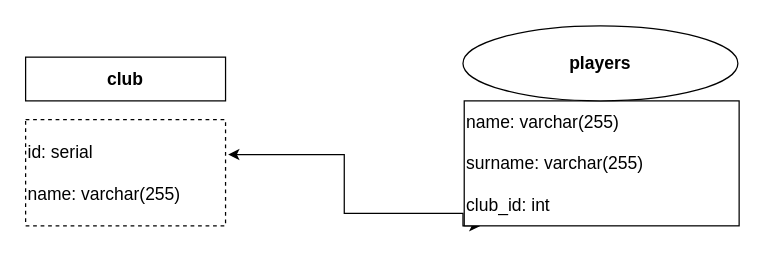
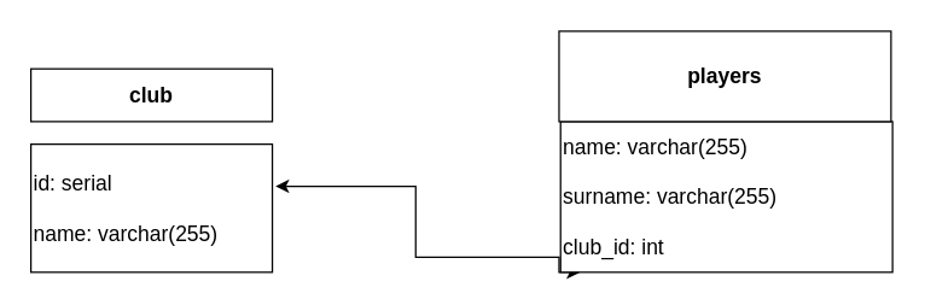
- <mxCell id="8" value="&lt;b&gt;players&lt;/b&gt;" style="ellipse;whiteSpace=wrap;html=1;fontSize=14;" vertex="1" parent="1"><mxGeometry x="370" y="20" width="220" height="60" as="geometry" /></mxCell>
+ <mxCell id="8" value="&lt;b&gt;players&lt;/b&gt;" style="rounded=0;whiteSpace=wrap;html=1;fontSize=14;" vertex="1" parent="1"><mxGeometry x="370" y="20" width="220" height="60" as="geometry" /></mxCell>
- <mxCell id="6" value="&lt;font style=&quot;font-size: 14px&quot;&gt;id: serial&lt;br&gt;&lt;br&gt;name: varchar(255)&lt;/font&gt;" style="rounded=0;whiteSpace=wrap;html=1;align=left;dashed=1;" vertex="1" parent="1"><mxGeometry x="20" y="95" width="160" height="85" as="geometry" /></mxCell>
+ <mxCell id="6" value="&lt;font style=&quot;font-size: 14px&quot;&gt;id: serial&lt;br&gt;&lt;br&gt;name: varchar(255)&lt;/font&gt;" style="rounded=0;whiteSpace=wrap;html=1;align=left;" vertex="1" parent="1"><mxGeometry x="20" y="95" width="160" height="85" as="geometry" /></mxCell>
